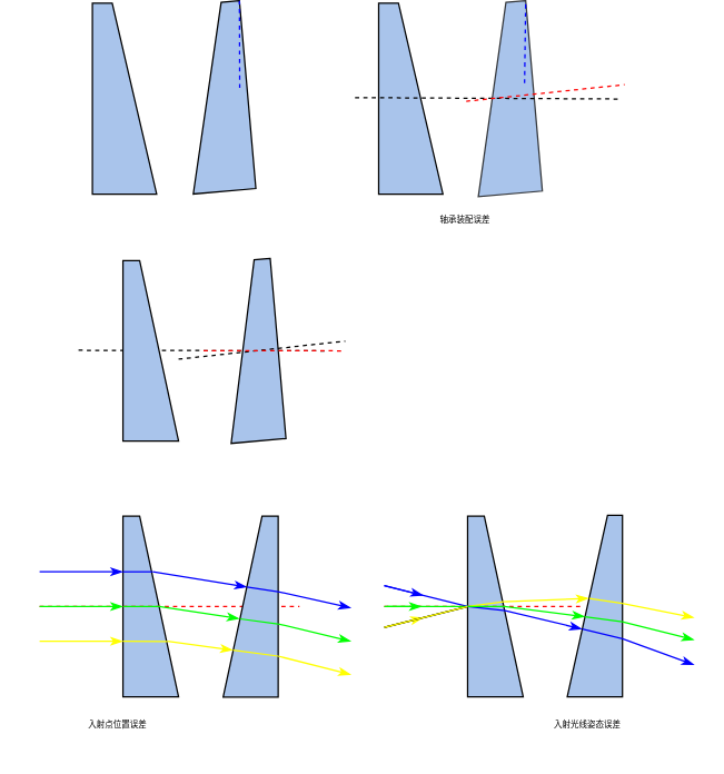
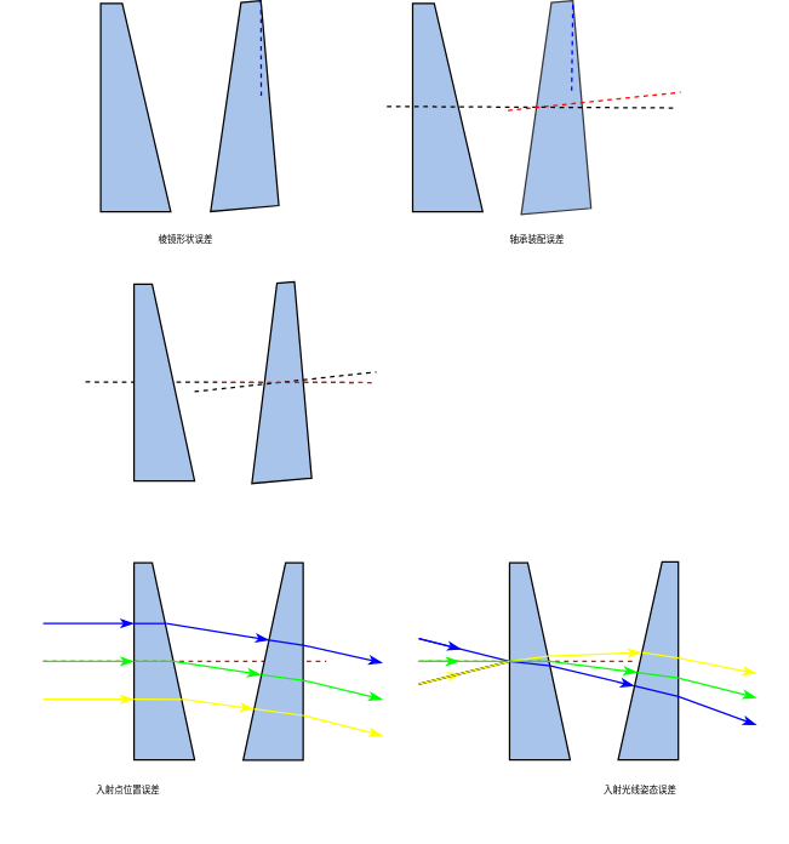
+ <mxCell id="13" value="棱镜形状误差" style="text;html=1;resizable=0;autosize=1;align=center;verticalAlign=middle;points=[];fillColor=none;strokeColor=none;rounded=0;fontSize=6;fontColor=#000000;fontFamily=微软雅黑;" parent="1" vertex="1"><mxGeometry x="77" y="118.75" width="90" height="26" as="geometry" /></mxCell>
- <mxCell id="14" value="轴承装配误差" style="text;html=1;resizable=0;autosize=1;align=center;verticalAlign=middle;points=[];fillColor=none;strokeColor=none;rounded=0;fontSize=6;fontColor=#000000;fontFamily=微软雅黑;" parent="1" vertex="1"><mxGeometry x="289" y="118.75" width="90" height="26" as="geometry" /></mxCell>
+ <mxCell id="14" value="轴承装配误差" style="text;html=1;resizable=0;autosize=1;align=center;verticalAlign=middle;points=[];fillColor=none;strokeColor=none;rounded=0;fontSize=6;fontColor=#000000;fontFamily=微软雅黑;" parent="1" vertex="1"><mxGeometry x="309" y="118.75" width="90" height="26" as="geometry" /></mxCell>
